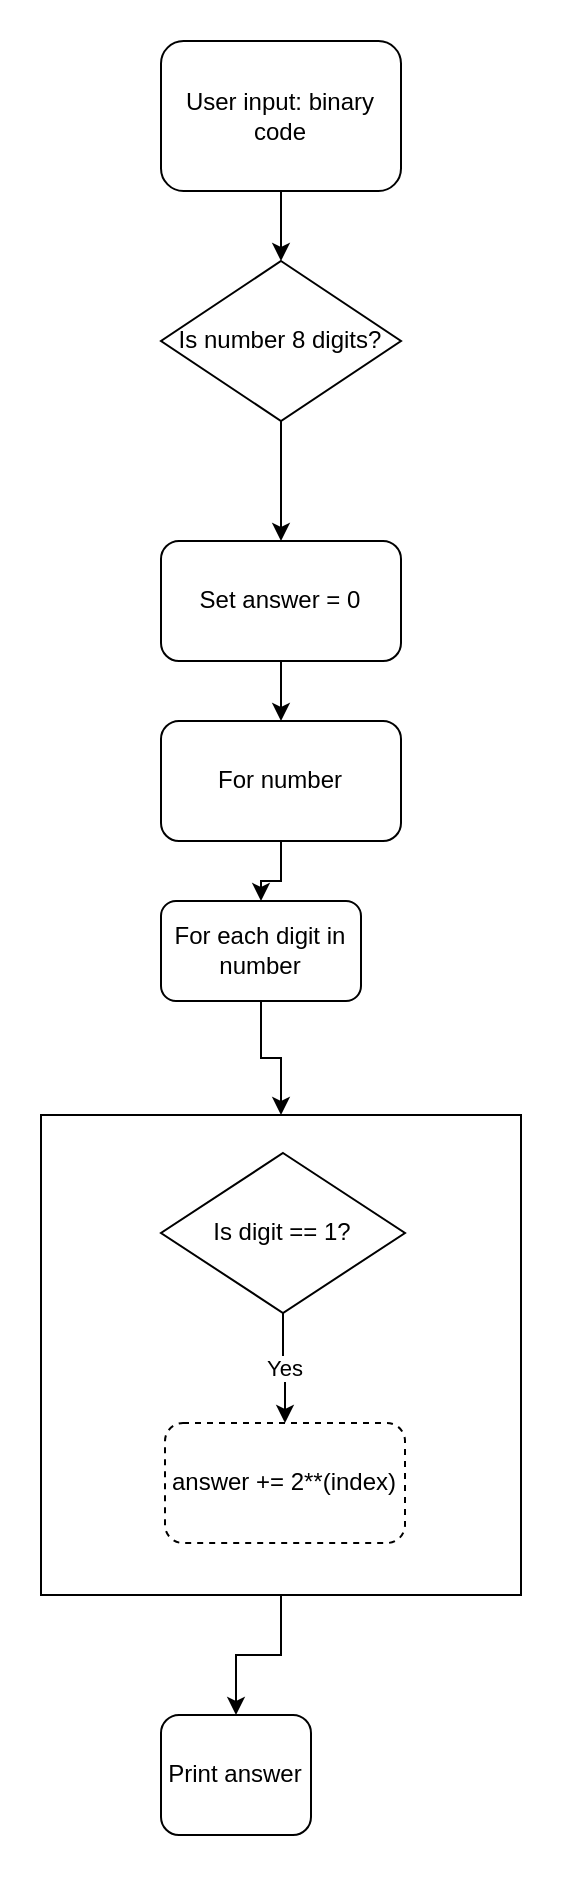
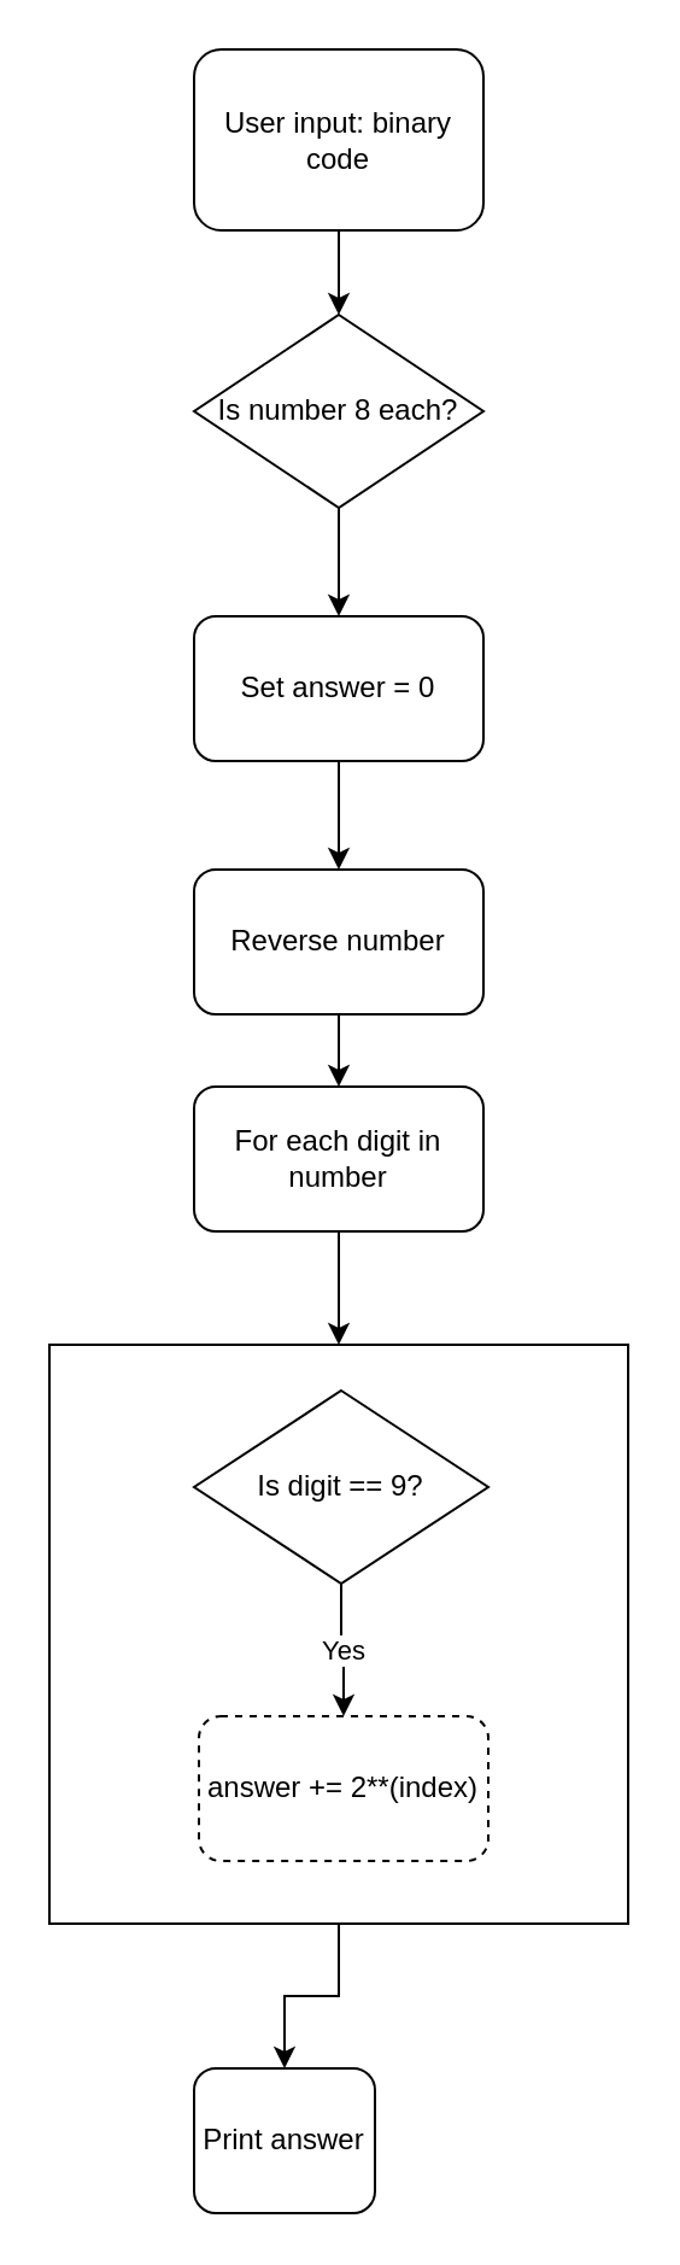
- <mxCell id="7" value="Is number 8 digits?" style="rhombus;whiteSpace=wrap;html=1;" vertex="1" parent="1"><mxGeometry x="80" y="130" width="120" height="80" as="geometry" /></mxCell>
+ <mxCell id="7" value="Is number 8 each?" style="rhombus;whiteSpace=wrap;html=1;" vertex="1" parent="1"><mxGeometry x="80" y="130" width="120" height="80" as="geometry" /></mxCell>
- <mxCell id="9" value="Set answer = 0" style="rounded=1;whiteSpace=wrap;html=1;" vertex="1" parent="1"><mxGeometry x="80" y="270" width="120" height="60" as="geometry" /></mxCell>
+ <mxCell id="9" value="Set answer = 0" style="rounded=1;whiteSpace=wrap;html=1;" vertex="1" parent="1"><mxGeometry x="80" y="255" width="120" height="60" as="geometry" /></mxCell>
- <mxCell id="17" value="For number" style="rounded=1;whiteSpace=wrap;html=1;" vertex="1" parent="1"><mxGeometry x="80" y="360" width="120" height="60" as="geometry" /></mxCell>
+ <mxCell id="17" value="Reverse number" style="rounded=1;whiteSpace=wrap;html=1;" vertex="1" parent="1"><mxGeometry x="80" y="360" width="120" height="60" as="geometry" /></mxCell>
- <mxCell id="11" value="For each digit in number" style="rounded=1;whiteSpace=wrap;html=1;" vertex="1" parent="1"><mxGeometry x="80" y="450" width="100" height="50" as="geometry" /></mxCell>
+ <mxCell id="11" value="For each digit in number" style="rounded=1;whiteSpace=wrap;html=1;" vertex="1" parent="1"><mxGeometry x="80" y="450" width="120" height="60" as="geometry" /></mxCell>
- <mxCell id="13" value="Is digit == 1?" style="rhombus;whiteSpace=wrap;html=1;" vertex="1" parent="1"><mxGeometry x="80" y="576" width="122" height="80" as="geometry" /></mxCell>
+ <mxCell id="13" value="Is digit == 9?" style="rhombus;whiteSpace=wrap;html=1;" vertex="1" parent="1"><mxGeometry x="80" y="576" width="122" height="80" as="geometry" /></mxCell>
